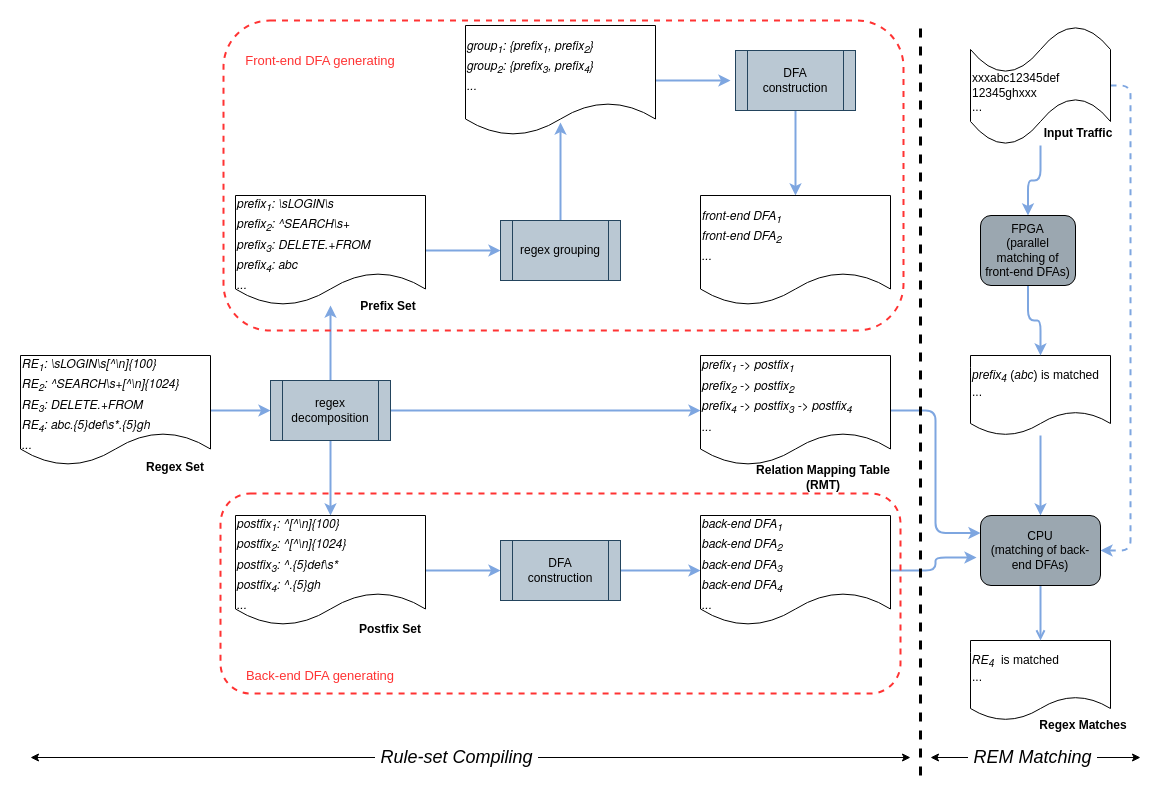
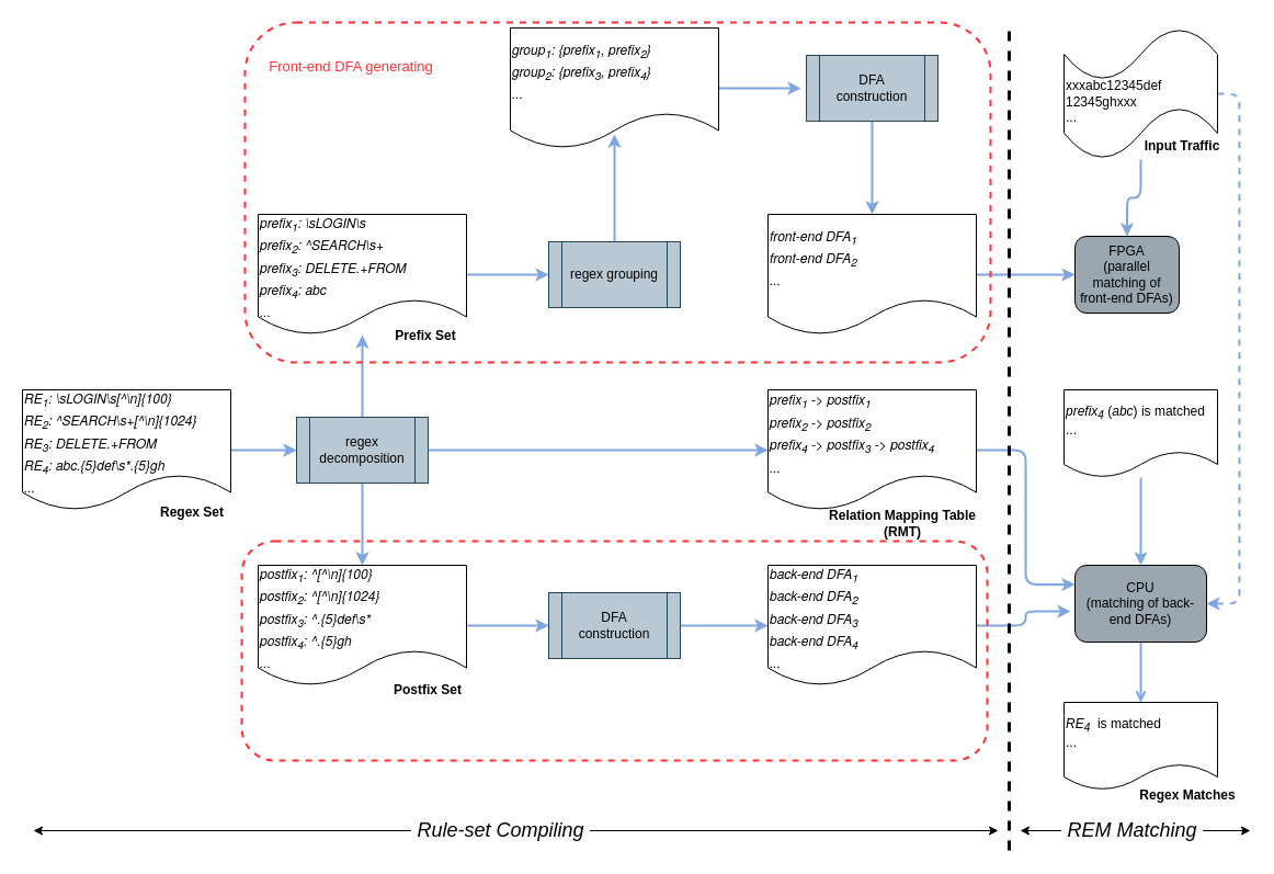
+ <mxCell id="20" style="edgeStyle=orthogonalEdgeStyle;rounded=1;sketch=0;jumpSize=25;orthogonalLoop=1;jettySize=auto;html=1;exitX=1;exitY=0.5;exitDx=0;exitDy=0;shadow=0;strokeColor=#7EA6E0;strokeWidth=2;entryX=0;entryY=0.5;entryDx=0;entryDy=0;" parent="1" source="21" target="44" edge="1"><mxGeometry relative="1" as="geometry"><mxPoint x="970" y="250" as="targetPoint" /></mxGeometry></mxCell>
- <mxCell id="43" style="edgeStyle=orthogonalEdgeStyle;rounded=1;sketch=0;jumpSize=25;orthogonalLoop=1;jettySize=auto;html=1;entryX=0.5;entryY=0;entryDx=0;entryDy=0;shadow=0;strokeColor=#7EA6E0;strokeWidth=2;" parent="1" source="44" target="30" edge="1"><mxGeometry relative="1" as="geometry" /></mxCell>
- <mxCell id="50" value="&lt;font style=&quot;font-size: 13px&quot; color=&quot;#ff3333&quot;&gt;Back-end DFA generating&lt;/font&gt;" style="text;html=1;strokeColor=none;fillColor=none;align=center;verticalAlign=middle;whiteSpace=wrap;rounded=0;shadow=0;glass=0;dashed=1;sketch=0;" parent="1" vertex="1"><mxGeometry x="240" y="665" width="160" height="20" as="geometry" /></mxCell>
